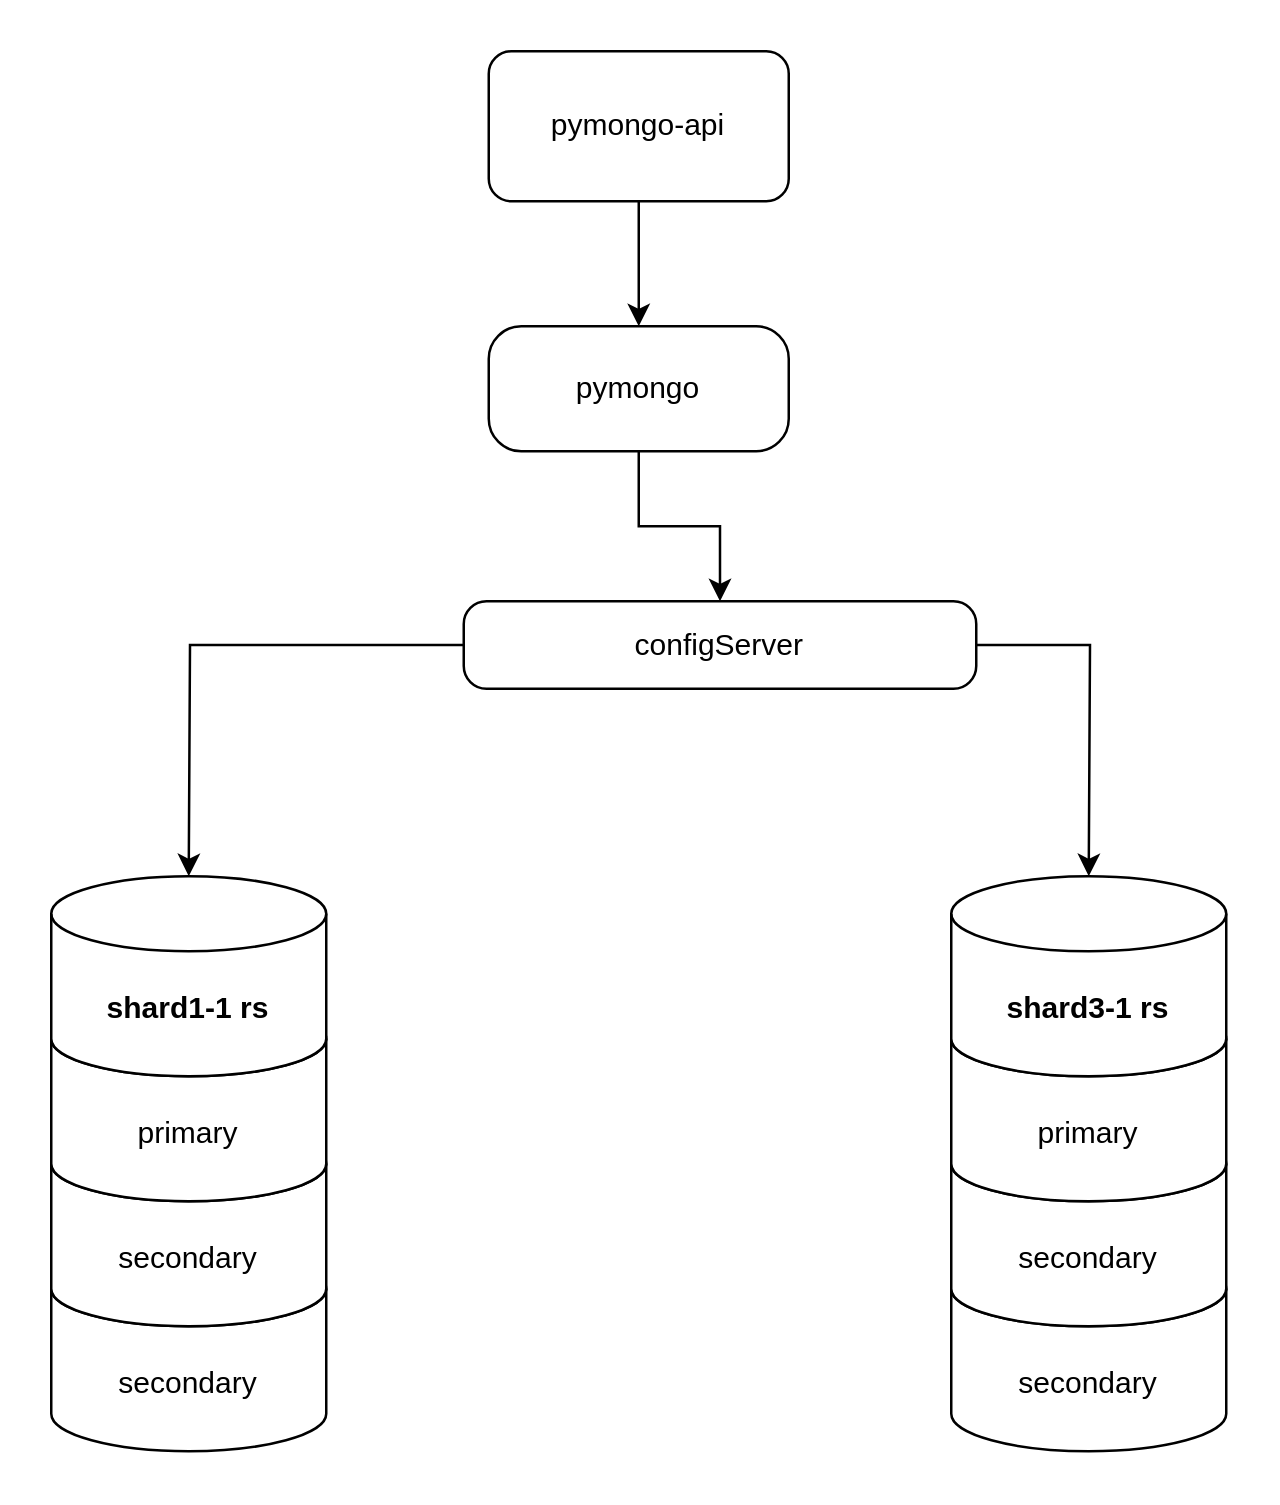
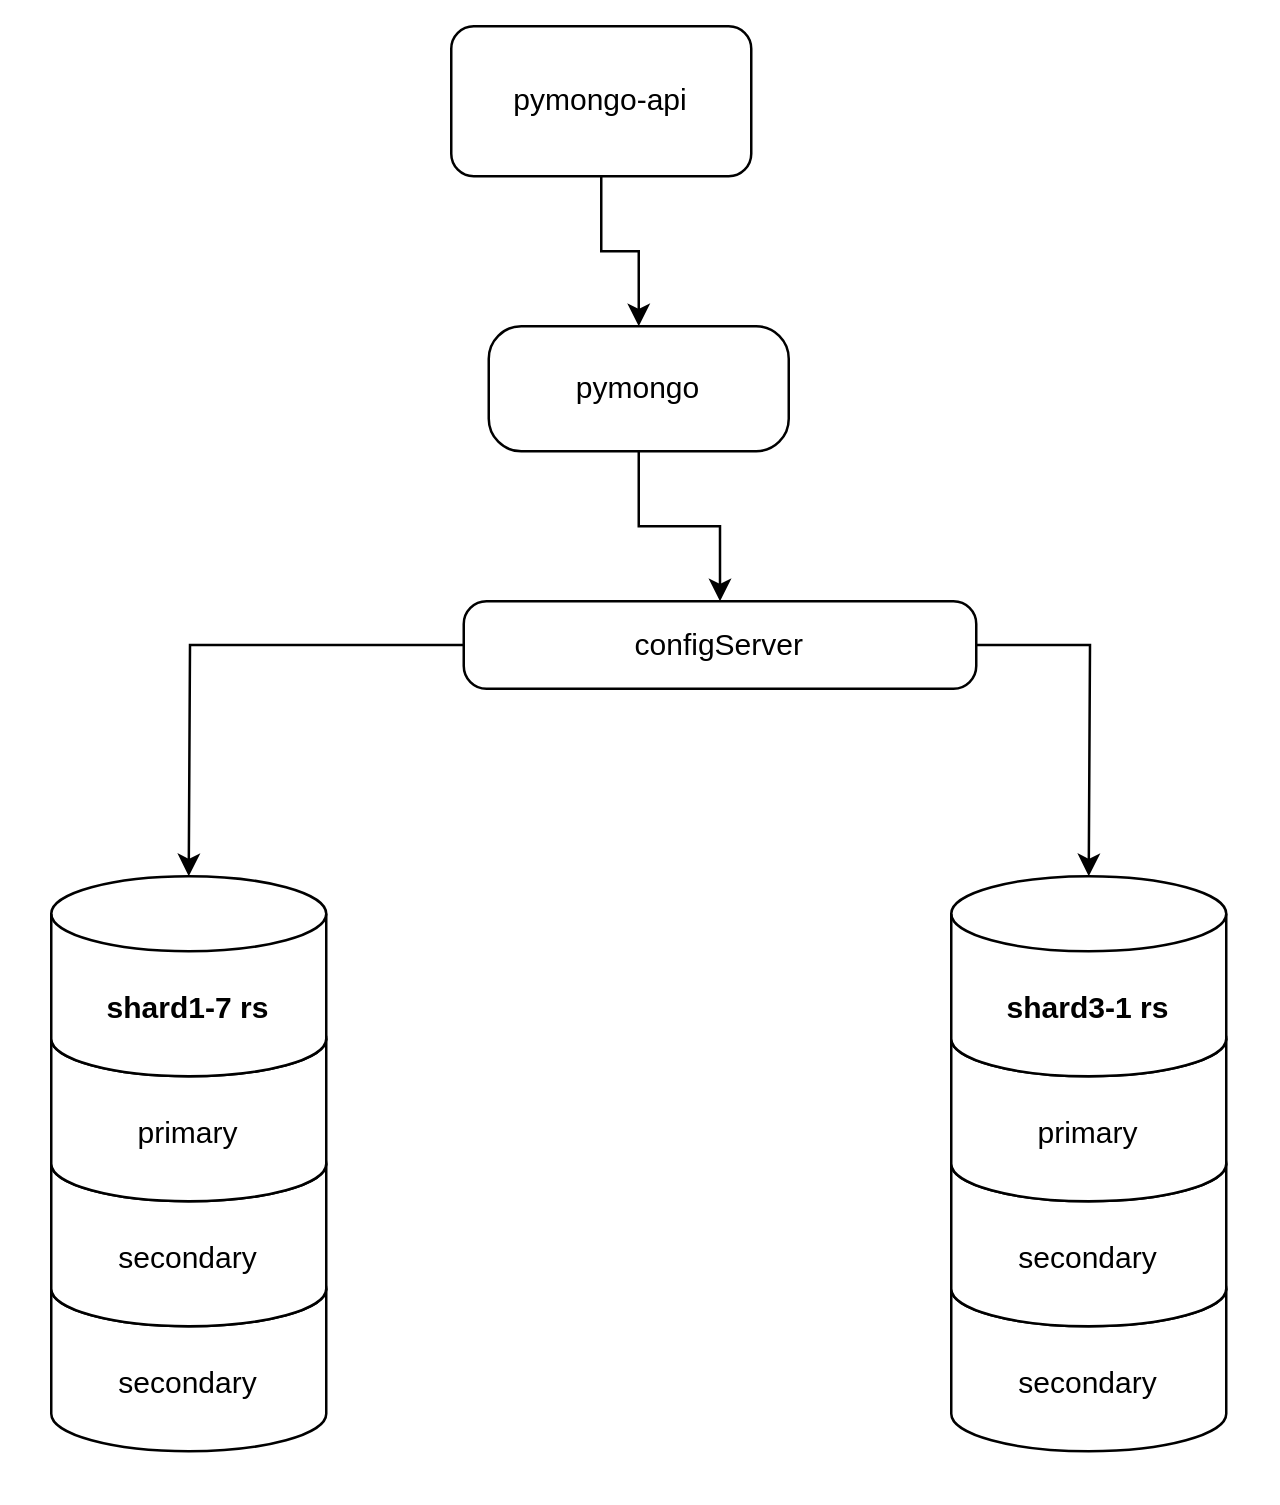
- <mxCell id="10" value="pymongo-api" style="rounded=1;whiteSpace=wrap;html=1;" vertex="1" parent="1"><mxGeometry x="195" y="20" width="120" height="60" as="geometry" /></mxCell>
+ <mxCell id="10" value="pymongo-api" style="rounded=1;whiteSpace=wrap;html=1;" vertex="1" parent="1"><mxGeometry x="180" y="10" width="120" height="60" as="geometry" /></mxCell>
- <mxCell id="5" value="&lt;b&gt;shard1-1 rs&lt;/b&gt;" style="shape=cylinder3;whiteSpace=wrap;html=1;boundedLbl=1;backgroundOutline=1;size=15;" parent="1" vertex="1"><mxGeometry x="20" y="350" width="110" height="80" as="geometry" /></mxCell>
+ <mxCell id="5" value="&lt;b&gt;shard1-7 rs&lt;/b&gt;" style="shape=cylinder3;whiteSpace=wrap;html=1;boundedLbl=1;backgroundOutline=1;size=15;" parent="1" vertex="1"><mxGeometry x="20" y="350" width="110" height="80" as="geometry" /></mxCell>
